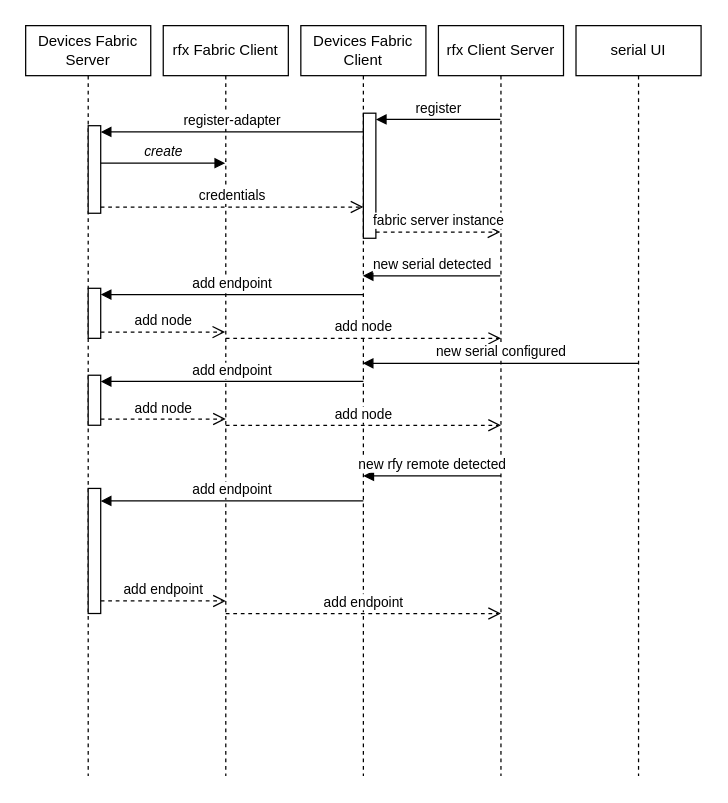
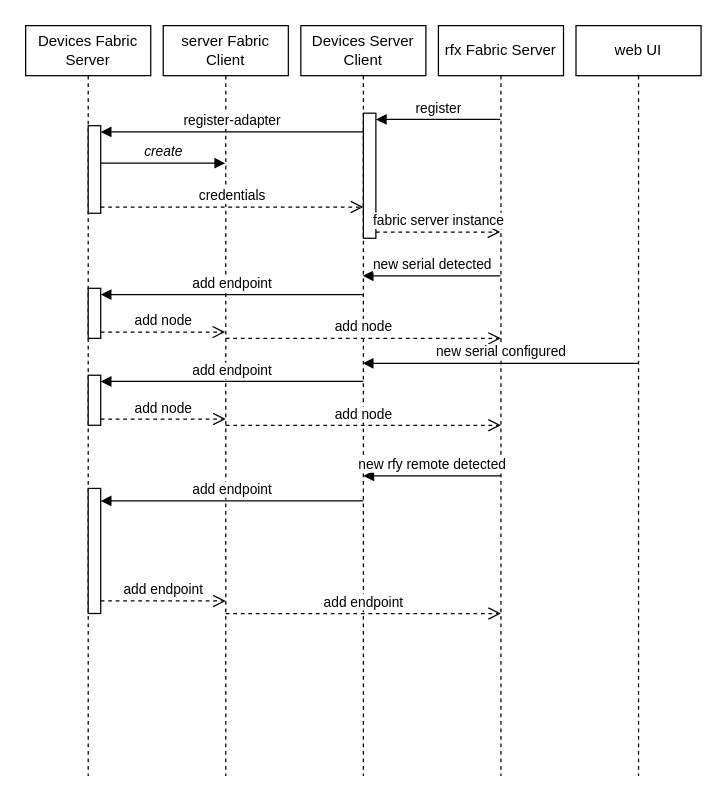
- <mxCell id="9" value="rfx Fabric Client" style="shape=umlLifeline;perimeter=lifelinePerimeter;whiteSpace=wrap;html=1;container=1;dropTarget=0;collapsible=0;recursiveResize=0;outlineConnect=0;portConstraint=eastwest;newEdgeStyle={&quot;curved&quot;:0,&quot;rounded&quot;:0};" vertex="1" parent="1"><mxGeometry x="130" y="20" width="100" height="600" as="geometry" /></mxCell>
+ <mxCell id="9" value="server Fabric Client" style="shape=umlLifeline;perimeter=lifelinePerimeter;whiteSpace=wrap;html=1;container=1;dropTarget=0;collapsible=0;recursiveResize=0;outlineConnect=0;portConstraint=eastwest;newEdgeStyle={&quot;curved&quot;:0,&quot;rounded&quot;:0};" vertex="1" parent="1"><mxGeometry x="130" y="20" width="100" height="600" as="geometry" /></mxCell>
- <mxCell id="7" value="Devices Fabric Client" style="shape=umlLifeline;perimeter=lifelinePerimeter;whiteSpace=wrap;html=1;container=1;dropTarget=0;collapsible=0;recursiveResize=0;outlineConnect=0;portConstraint=eastwest;newEdgeStyle={&quot;curved&quot;:0,&quot;rounded&quot;:0};" vertex="1" parent="1"><mxGeometry x="240" y="20" width="100" height="600" as="geometry" /></mxCell>
+ <mxCell id="7" value="Devices Server Client" style="shape=umlLifeline;perimeter=lifelinePerimeter;whiteSpace=wrap;html=1;container=1;dropTarget=0;collapsible=0;recursiveResize=0;outlineConnect=0;portConstraint=eastwest;newEdgeStyle={&quot;curved&quot;:0,&quot;rounded&quot;:0};" vertex="1" parent="1"><mxGeometry x="240" y="20" width="100" height="600" as="geometry" /></mxCell>
- <mxCell id="6" value="rfx Client Server" style="shape=umlLifeline;perimeter=lifelinePerimeter;whiteSpace=wrap;html=1;container=1;dropTarget=0;collapsible=0;recursiveResize=0;outlineConnect=0;portConstraint=eastwest;newEdgeStyle={&quot;curved&quot;:0,&quot;rounded&quot;:0};" vertex="1" parent="1"><mxGeometry x="350" y="20" width="100" height="600" as="geometry" /></mxCell>
+ <mxCell id="6" value="rfx Fabric Server" style="shape=umlLifeline;perimeter=lifelinePerimeter;whiteSpace=wrap;html=1;container=1;dropTarget=0;collapsible=0;recursiveResize=0;outlineConnect=0;portConstraint=eastwest;newEdgeStyle={&quot;curved&quot;:0,&quot;rounded&quot;:0};" vertex="1" parent="1"><mxGeometry x="350" y="20" width="100" height="600" as="geometry" /></mxCell>
- <mxCell id="27" value="serial UI" style="shape=umlLifeline;perimeter=lifelinePerimeter;whiteSpace=wrap;html=1;container=1;dropTarget=0;collapsible=0;recursiveResize=0;outlineConnect=0;portConstraint=eastwest;newEdgeStyle={&quot;curved&quot;:0,&quot;rounded&quot;:0};" vertex="1" parent="1"><mxGeometry x="460" y="20" width="100" height="600" as="geometry" /></mxCell>
+ <mxCell id="27" value="web UI" style="shape=umlLifeline;perimeter=lifelinePerimeter;whiteSpace=wrap;html=1;container=1;dropTarget=0;collapsible=0;recursiveResize=0;outlineConnect=0;portConstraint=eastwest;newEdgeStyle={&quot;curved&quot;:0,&quot;rounded&quot;:0};" vertex="1" parent="1"><mxGeometry x="460" y="20" width="100" height="600" as="geometry" /></mxCell>
